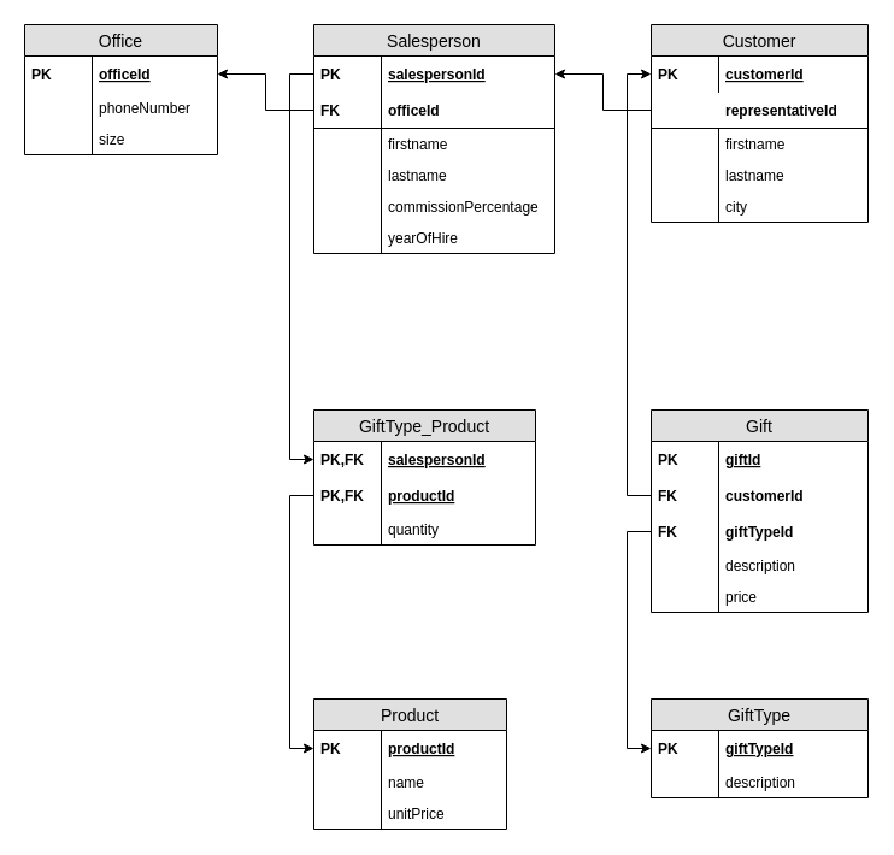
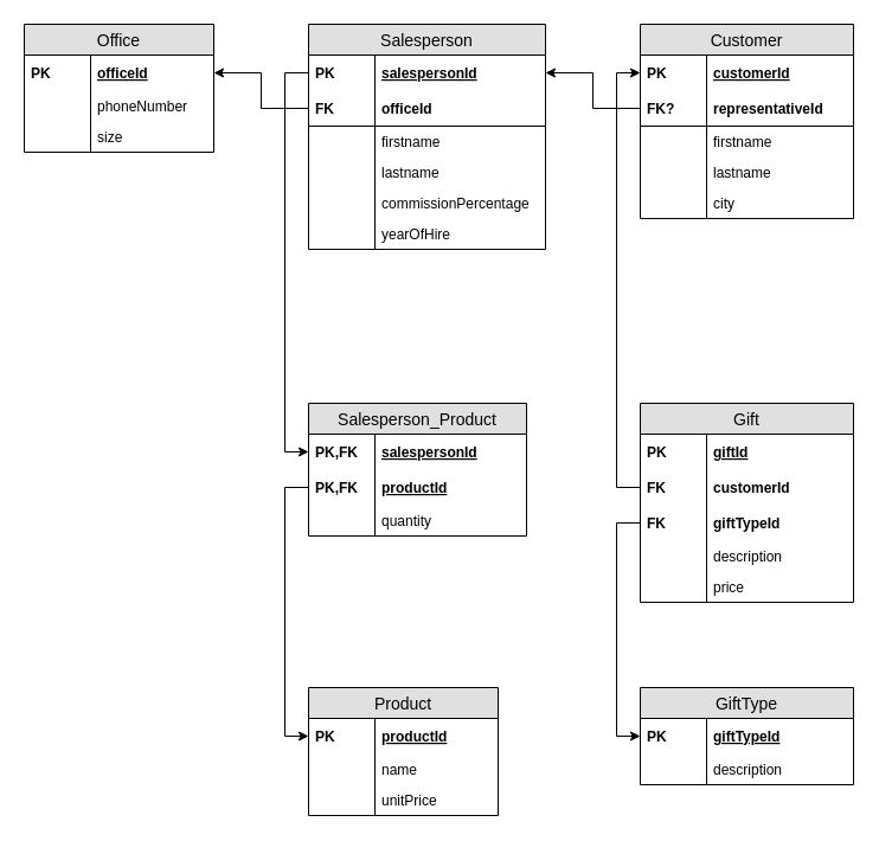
+ <mxCell id="27" value="FK?" style="shape=partialRectangle;fontStyle=1;top=0;left=0;bottom=0;fillColor=none;align=left;verticalAlign=middle;spacingLeft=4;spacingRight=4;overflow=hidden;rotatable=0;points=[];portConstraint=eastwest;part=1;fontSize=12;" parent="26" vertex="1" connectable="0"><mxGeometry width="56" height="30" as="geometry" /></mxCell>
- <mxCell id="42" value="GiftType_Product" style="swimlane;fontStyle=0;childLayout=stackLayout;horizontal=1;startSize=26;fillColor=#e0e0e0;horizontalStack=0;resizeParent=1;resizeParentMax=0;resizeLast=0;collapsible=1;marginBottom=0;swimlaneFillColor=#ffffff;align=center;fontSize=14;" parent="1" vertex="1"><mxGeometry x="260" y="340" width="184" height="112" as="geometry" /></mxCell>
+ <mxCell id="42" value="Salesperson_Product" style="swimlane;fontStyle=0;childLayout=stackLayout;horizontal=1;startSize=26;fillColor=#e0e0e0;horizontalStack=0;resizeParent=1;resizeParentMax=0;resizeLast=0;collapsible=1;marginBottom=0;swimlaneFillColor=#ffffff;align=center;fontSize=14;" parent="1" vertex="1"><mxGeometry x="260" y="340" width="184" height="112" as="geometry" /></mxCell>
